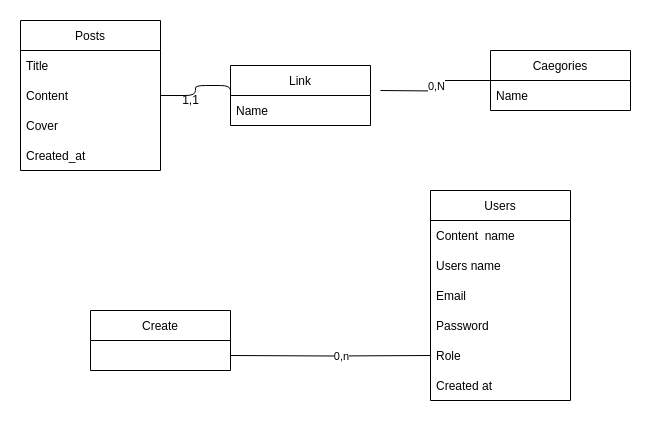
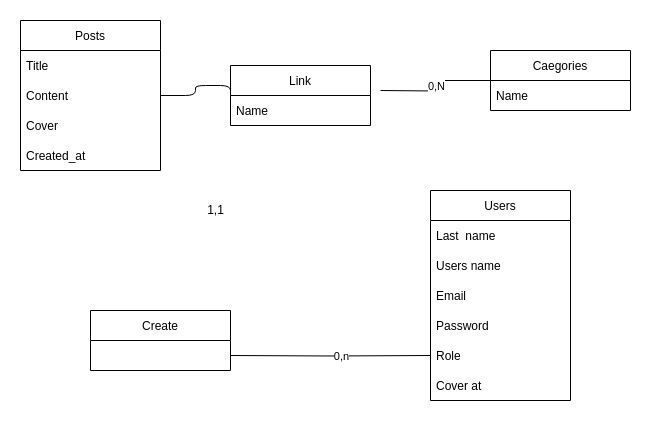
- <mxCell id="23" value="1,1" style="text;html=1;align=center;verticalAlign=middle;resizable=0;points=[];autosize=1;strokeColor=none;fillColor=none;" vertex="1" parent="1"><mxGeometry x="175" y="90" width="30" height="20" as="geometry" /></mxCell>
+ <mxCell id="23" value="1,1" style="text;html=1;align=center;verticalAlign=middle;resizable=0;points=[];autosize=1;strokeColor=none;fillColor=none;" vertex="1" parent="1"><mxGeometry x="200" y="200" width="30" height="20" as="geometry" /></mxCell>
- <mxCell id="13" value="Content  name" style="text;strokeColor=none;fillColor=none;align=left;verticalAlign=middle;spacingLeft=4;spacingRight=4;overflow=hidden;points=[[0,0.5],[1,0.5]];portConstraint=eastwest;rotatable=0;" vertex="1" parent="12"><mxGeometry y="30" width="140" height="30" as="geometry" /></mxCell>
+ <mxCell id="13" value="Last  name" style="text;strokeColor=none;fillColor=none;align=left;verticalAlign=middle;spacingLeft=4;spacingRight=4;overflow=hidden;points=[[0,0.5],[1,0.5]];portConstraint=eastwest;rotatable=0;" vertex="1" parent="12"><mxGeometry y="30" width="140" height="30" as="geometry" /></mxCell>
- <mxCell id="18" value="Created at" style="text;strokeColor=none;fillColor=none;align=left;verticalAlign=middle;spacingLeft=4;spacingRight=4;overflow=hidden;points=[[0,0.5],[1,0.5]];portConstraint=eastwest;rotatable=0;" vertex="1" parent="12"><mxGeometry y="180" width="140" height="30" as="geometry" /></mxCell>
+ <mxCell id="18" value="Cover at" style="text;strokeColor=none;fillColor=none;align=left;verticalAlign=middle;spacingLeft=4;spacingRight=4;overflow=hidden;points=[[0,0.5],[1,0.5]];portConstraint=eastwest;rotatable=0;" vertex="1" parent="12"><mxGeometry y="180" width="140" height="30" as="geometry" /></mxCell>
